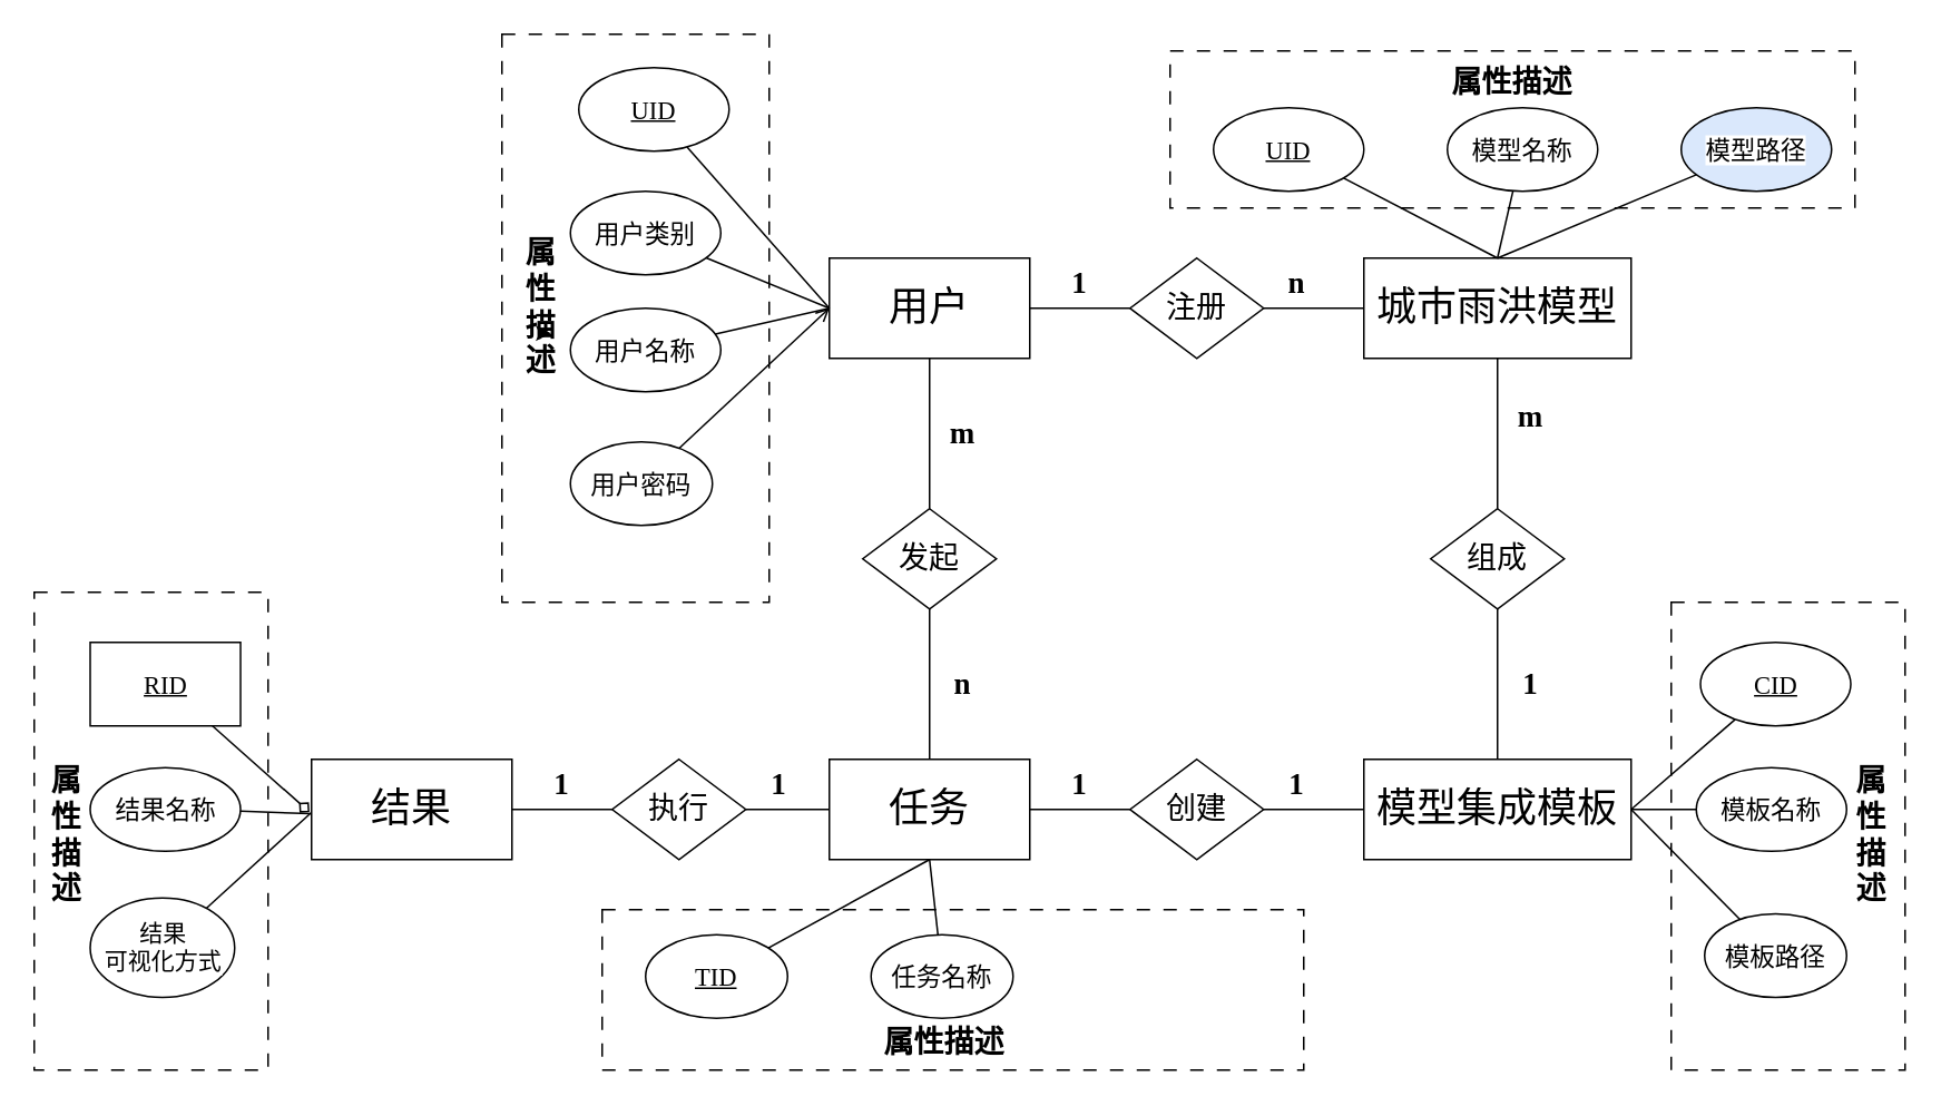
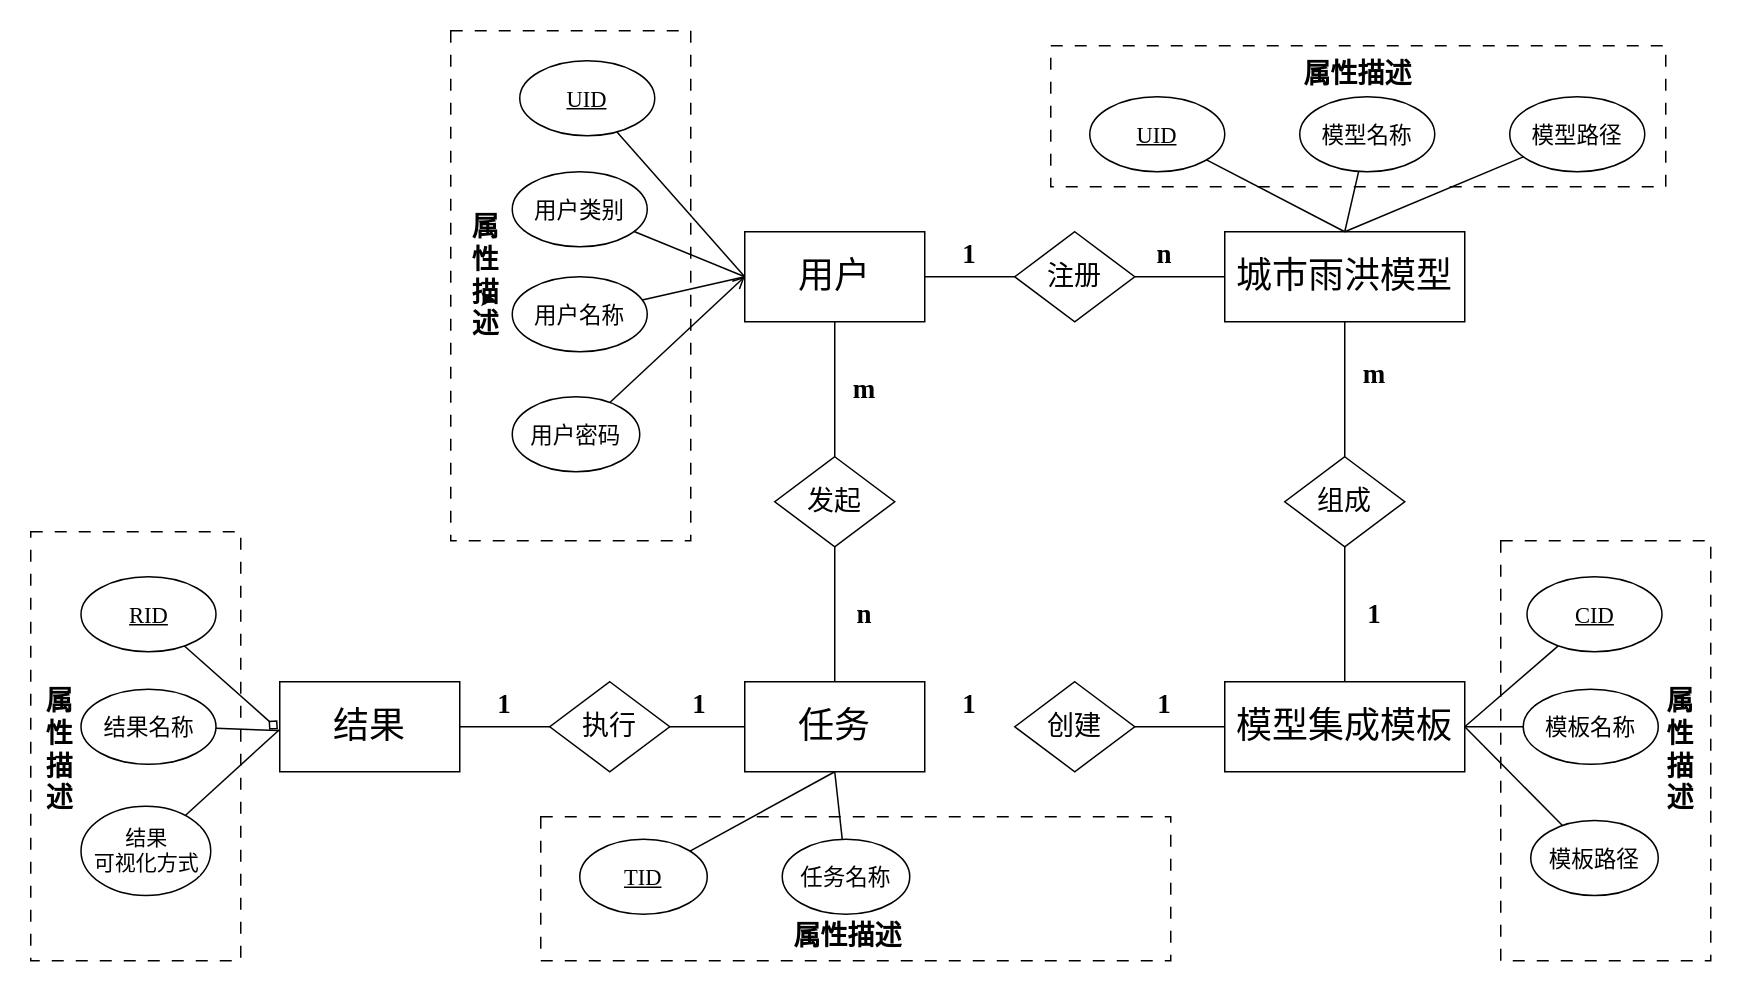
- <mxCell id="48" value="&lt;font style=&quot;font-size: 15px;&quot;&gt;模型路径&lt;/font&gt;" style="ellipse;whiteSpace=wrap;html=1;fontFamily=宋体;fontSize=11;fontColor=default;labelBackgroundColor=default;fillColor=#dae8fc;" parent="1" vertex="1"><mxGeometry x="1006" y="64" width="90" height="50" as="geometry" /></mxCell>
+ <mxCell id="48" value="&lt;font style=&quot;font-size: 15px;&quot;&gt;模型路径&lt;/font&gt;" style="ellipse;whiteSpace=wrap;html=1;fontFamily=宋体;fontSize=11;fontColor=default;labelBackgroundColor=default;" parent="1" vertex="1"><mxGeometry x="1006" y="64" width="90" height="50" as="geometry" /></mxCell>
- <mxCell id="49" value="&lt;font style=&quot;font-size: 15px;&quot;&gt;&lt;u&gt;RID&lt;/u&gt;&lt;/font&gt;" style="whiteSpace=wrap;html=1;fontFamily=宋体;fontSize=11;fontColor=default;labelBackgroundColor=default;rounded=0;" parent="1" vertex="1"><mxGeometry x="53.5" y="384" width="90" height="50" as="geometry" /></mxCell>
+ <mxCell id="49" value="&lt;font style=&quot;font-size: 15px;&quot;&gt;&lt;u&gt;RID&lt;/u&gt;&lt;/font&gt;" style="ellipse;whiteSpace=wrap;html=1;fontFamily=宋体;fontSize=11;fontColor=default;labelBackgroundColor=default;" parent="1" vertex="1"><mxGeometry x="53.5" y="384" width="90" height="50" as="geometry" /></mxCell>
- <mxCell id="20" style="edgeStyle=none;rounded=0;orthogonalLoop=1;jettySize=auto;html=1;entryX=1;entryY=0.5;entryDx=0;entryDy=0;strokeColor=default;align=center;verticalAlign=middle;fontFamily=宋体;fontSize=11;fontColor=default;labelBackgroundColor=default;endArrow=none;endFill=0;" parent="1" source="21" target="11" edge="1"><mxGeometry relative="1" as="geometry" /></mxCell>
